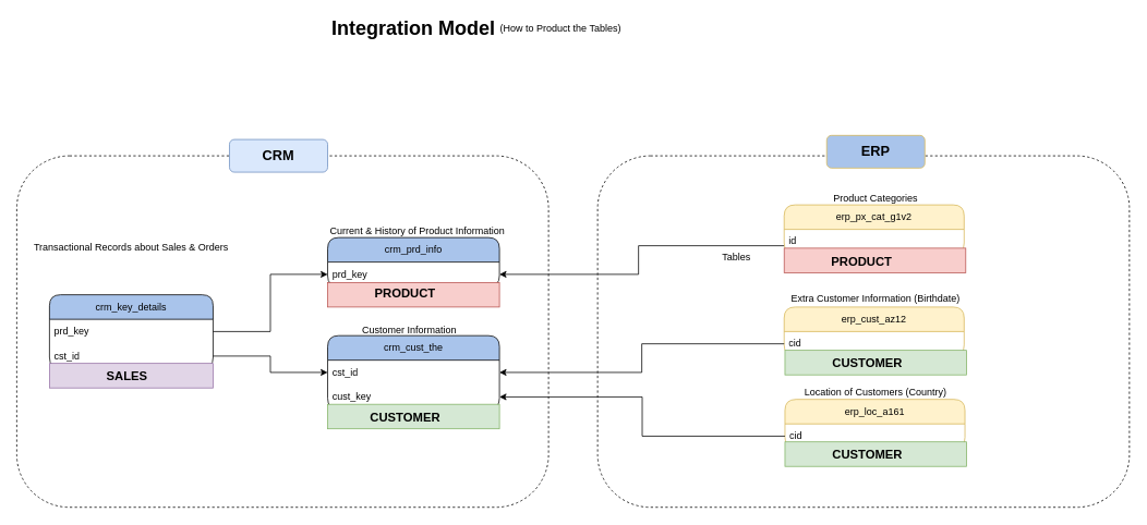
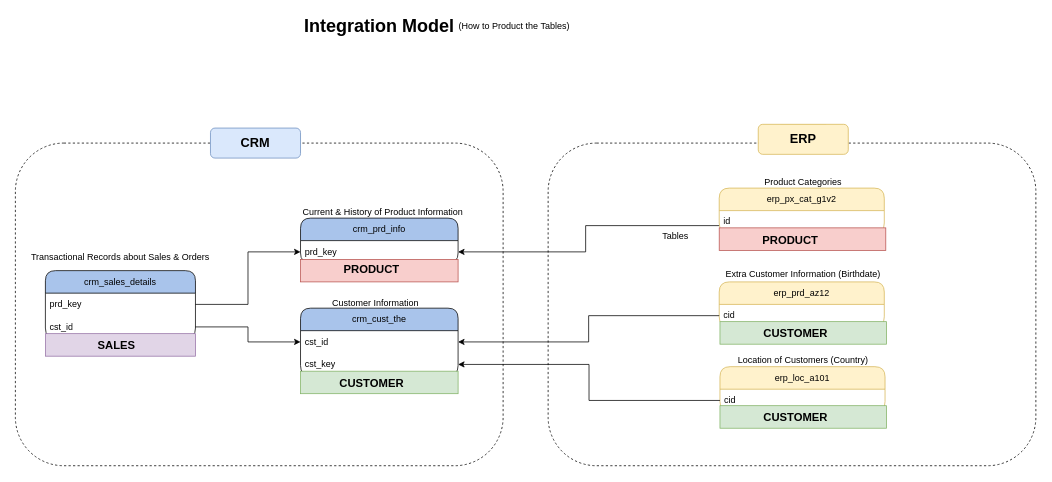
- <mxCell id="32" value="&lt;b&gt;&lt;font style=&quot;font-size: 17px;&quot;&gt;ERP&lt;/font&gt;&lt;/b&gt;" style="rounded=1;whiteSpace=wrap;html=1;fillColor=#a9c4eb;strokeColor=#d6b656;" vertex="1" parent="1"><mxGeometry x="1010" y="165" width="120" height="40" as="geometry" /></mxCell>
+ <mxCell id="32" value="&lt;b&gt;&lt;font style=&quot;font-size: 17px;&quot;&gt;ERP&lt;/font&gt;&lt;/b&gt;" style="rounded=1;whiteSpace=wrap;html=1;fillColor=#fff2cc;strokeColor=#d6b656;" vertex="1" parent="1"><mxGeometry x="1010" y="165" width="120" height="40" as="geometry" /></mxCell>
- <mxCell id="23" value="Transactional Records about Sales &amp;amp; Orders" style="text;html=1;align=center;verticalAlign=middle;whiteSpace=wrap;rounded=0;" vertex="1" parent="1"><mxGeometry x="40" y="287" width="240" height="30" as="geometry" /></mxCell>
+ <mxCell id="23" value="Transactional Records about Sales &amp;amp; Orders" style="text;html=1;align=center;verticalAlign=middle;whiteSpace=wrap;rounded=0;" vertex="1" parent="1"><mxGeometry x="40" y="327" width="240" height="30" as="geometry" /></mxCell>
- <mxCell id="6" value="crm_key_details" style="swimlane;fontStyle=0;childLayout=stackLayout;horizontal=1;startSize=30;horizontalStack=0;resizeParent=1;resizeParentMax=0;resizeLast=0;collapsible=1;marginBottom=0;whiteSpace=wrap;html=1;rounded=1;fillColor=#A9C4EB;" vertex="1" parent="1"><mxGeometry x="60" y="360" width="200" height="90" as="geometry" /></mxCell>
+ <mxCell id="6" value="crm_sales_details" style="swimlane;fontStyle=0;childLayout=stackLayout;horizontal=1;startSize=30;horizontalStack=0;resizeParent=1;resizeParentMax=0;resizeLast=0;collapsible=1;marginBottom=0;whiteSpace=wrap;html=1;rounded=1;fillColor=#A9C4EB;" vertex="1" parent="1"><mxGeometry x="60" y="360" width="200" height="90" as="geometry" /></mxCell>
- <mxCell id="19" value="erp_cust_az12" style="swimlane;fontStyle=0;childLayout=stackLayout;horizontal=1;startSize=30;horizontalStack=0;resizeParent=1;resizeParentMax=0;resizeLast=0;collapsible=1;marginBottom=0;whiteSpace=wrap;html=1;rounded=1;fillColor=#fff2cc;strokeColor=#d6b656;" vertex="1" parent="1"><mxGeometry x="958" y="375" width="220" height="60" as="geometry" /></mxCell>
+ <mxCell id="19" value="erp_prd_az12" style="swimlane;fontStyle=0;childLayout=stackLayout;horizontal=1;startSize=30;horizontalStack=0;resizeParent=1;resizeParentMax=0;resizeLast=0;collapsible=1;marginBottom=0;whiteSpace=wrap;html=1;rounded=1;fillColor=#fff2cc;strokeColor=#d6b656;" vertex="1" parent="1"><mxGeometry x="958" y="375" width="220" height="60" as="geometry" /></mxCell>
- <mxCell id="13" value="cust_key" style="text;strokeColor=none;fillColor=none;align=left;verticalAlign=middle;spacingLeft=4;spacingRight=4;overflow=hidden;points=[[0,0.5],[1,0.5]];portConstraint=eastwest;rotatable=0;whiteSpace=wrap;html=1;" vertex="1" parent="11"><mxGeometry y="60" width="210" height="30" as="geometry" /></mxCell>
+ <mxCell id="13" value="cst_key" style="text;strokeColor=none;fillColor=none;align=left;verticalAlign=middle;spacingLeft=4;spacingRight=4;overflow=hidden;points=[[0,0.5],[1,0.5]];portConstraint=eastwest;rotatable=0;whiteSpace=wrap;html=1;" vertex="1" parent="11"><mxGeometry y="60" width="210" height="30" as="geometry" /></mxCell>
- <mxCell id="21" value="erp_loc_a161" style="swimlane;fontStyle=0;childLayout=stackLayout;horizontal=1;startSize=30;horizontalStack=0;resizeParent=1;resizeParentMax=0;resizeLast=0;collapsible=1;marginBottom=0;whiteSpace=wrap;html=1;rounded=1;fillColor=#fff2cc;strokeColor=#d6b656;" vertex="1" parent="1"><mxGeometry x="959" y="488" width="220" height="60" as="geometry" /></mxCell>
+ <mxCell id="21" value="erp_loc_a101" style="swimlane;fontStyle=0;childLayout=stackLayout;horizontal=1;startSize=30;horizontalStack=0;resizeParent=1;resizeParentMax=0;resizeLast=0;collapsible=1;marginBottom=0;whiteSpace=wrap;html=1;rounded=1;fillColor=#fff2cc;strokeColor=#d6b656;" vertex="1" parent="1"><mxGeometry x="959" y="488" width="220" height="60" as="geometry" /></mxCell>
